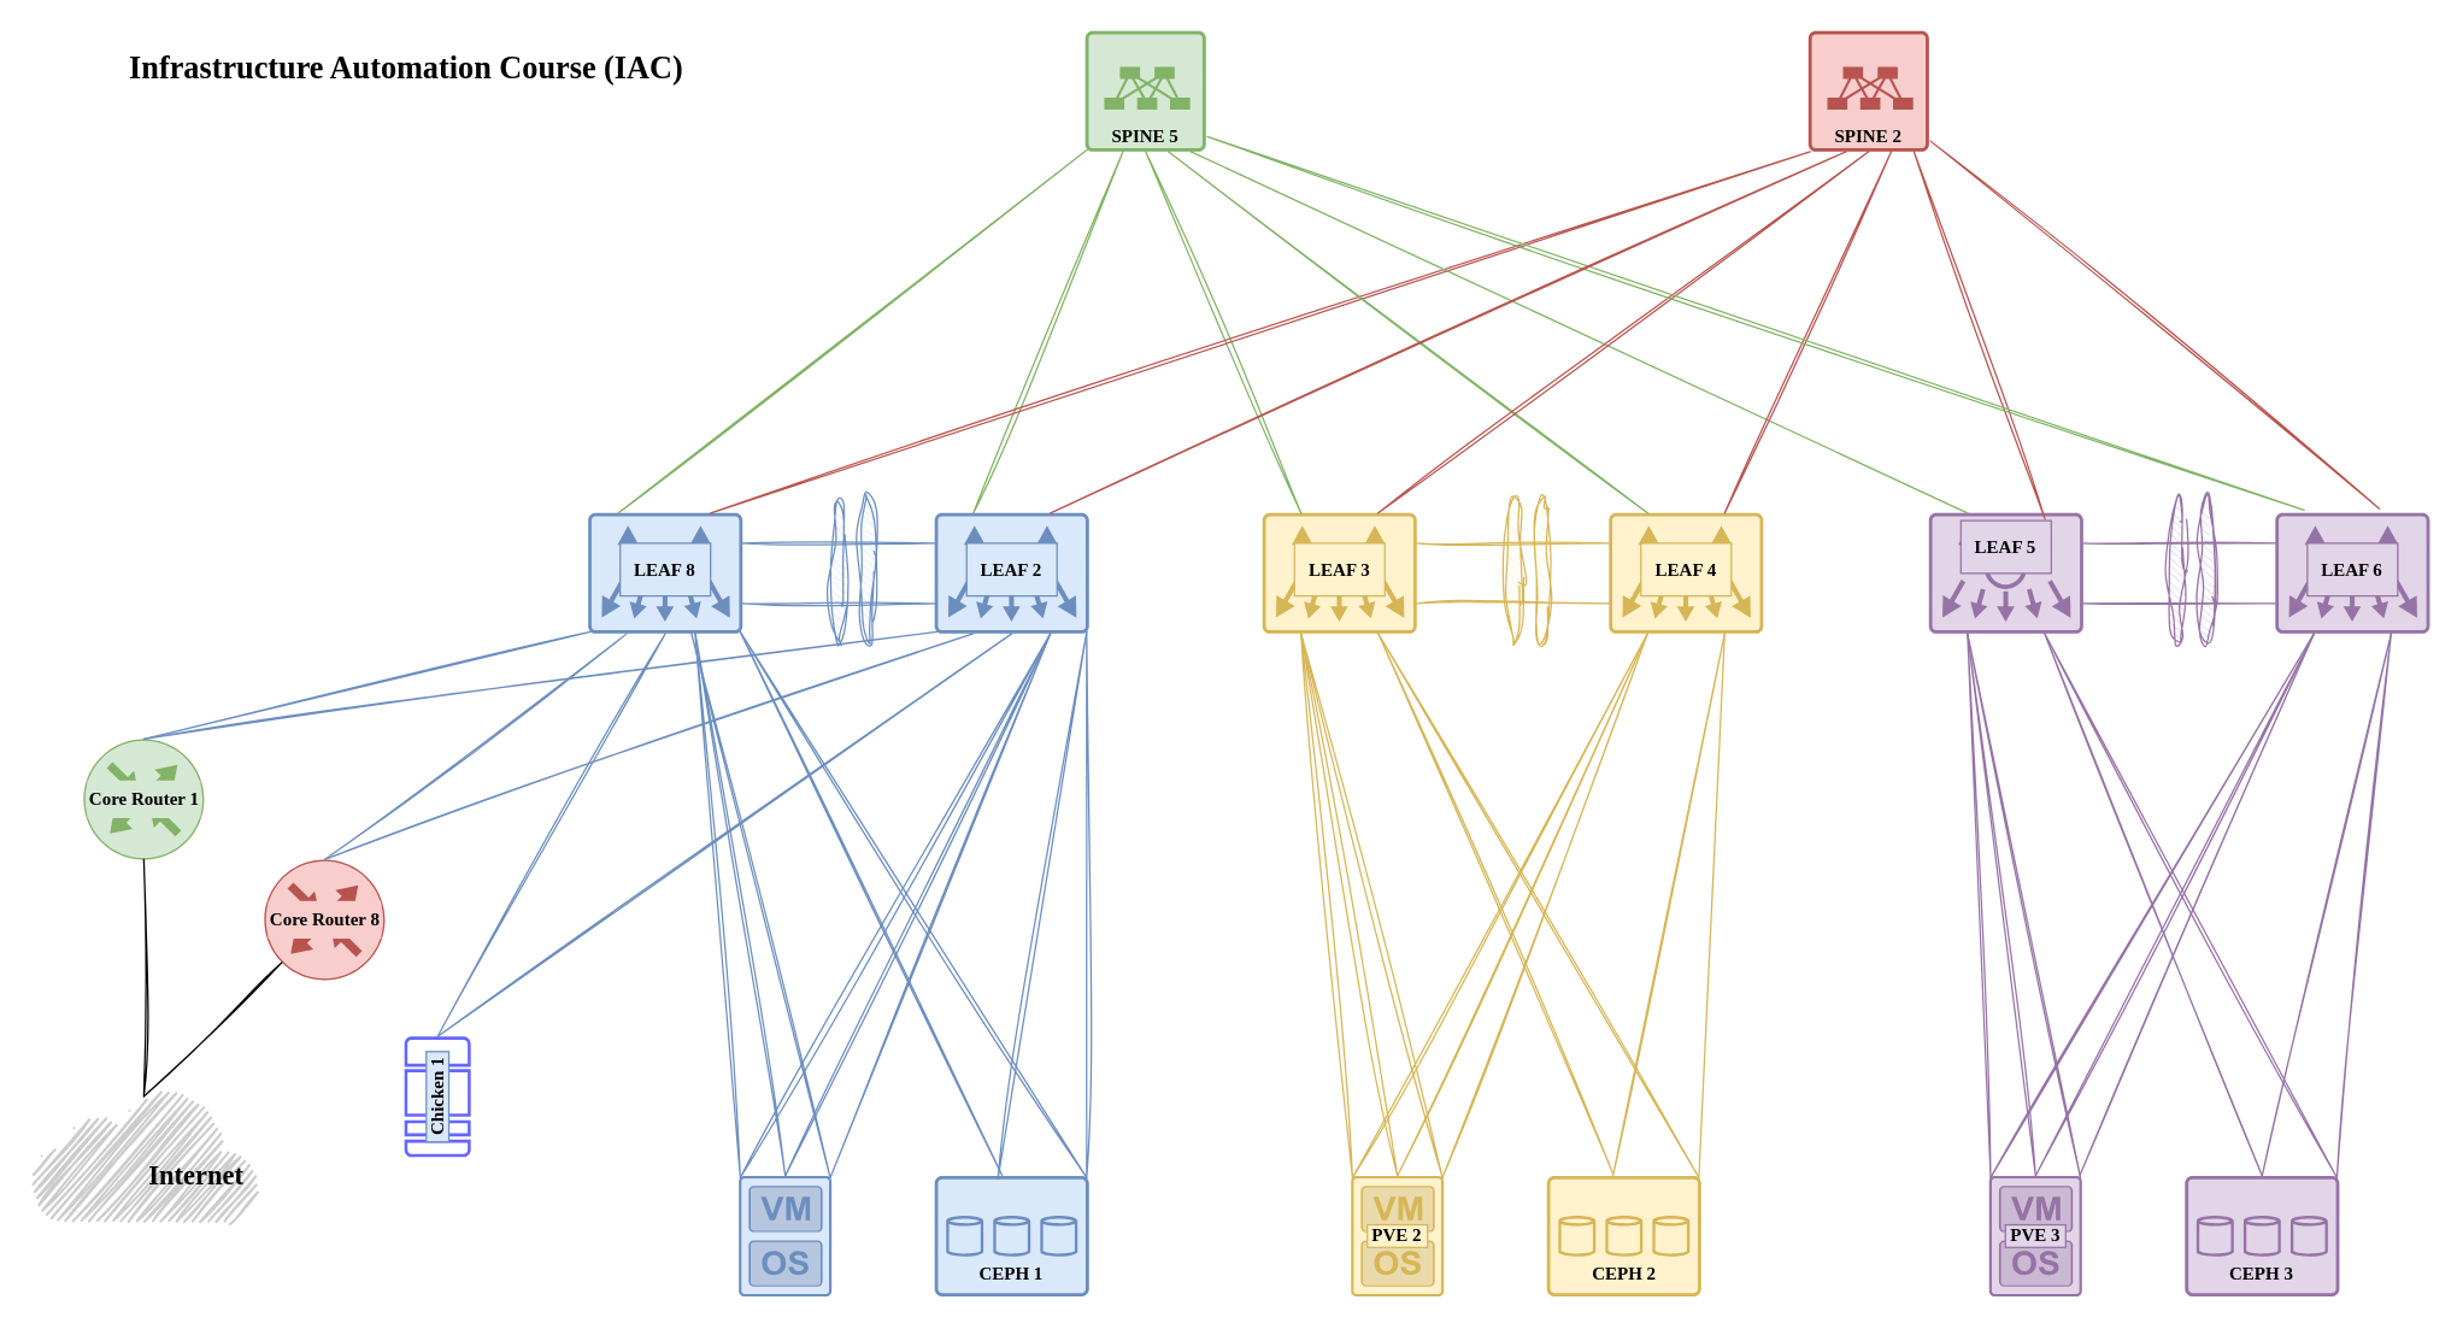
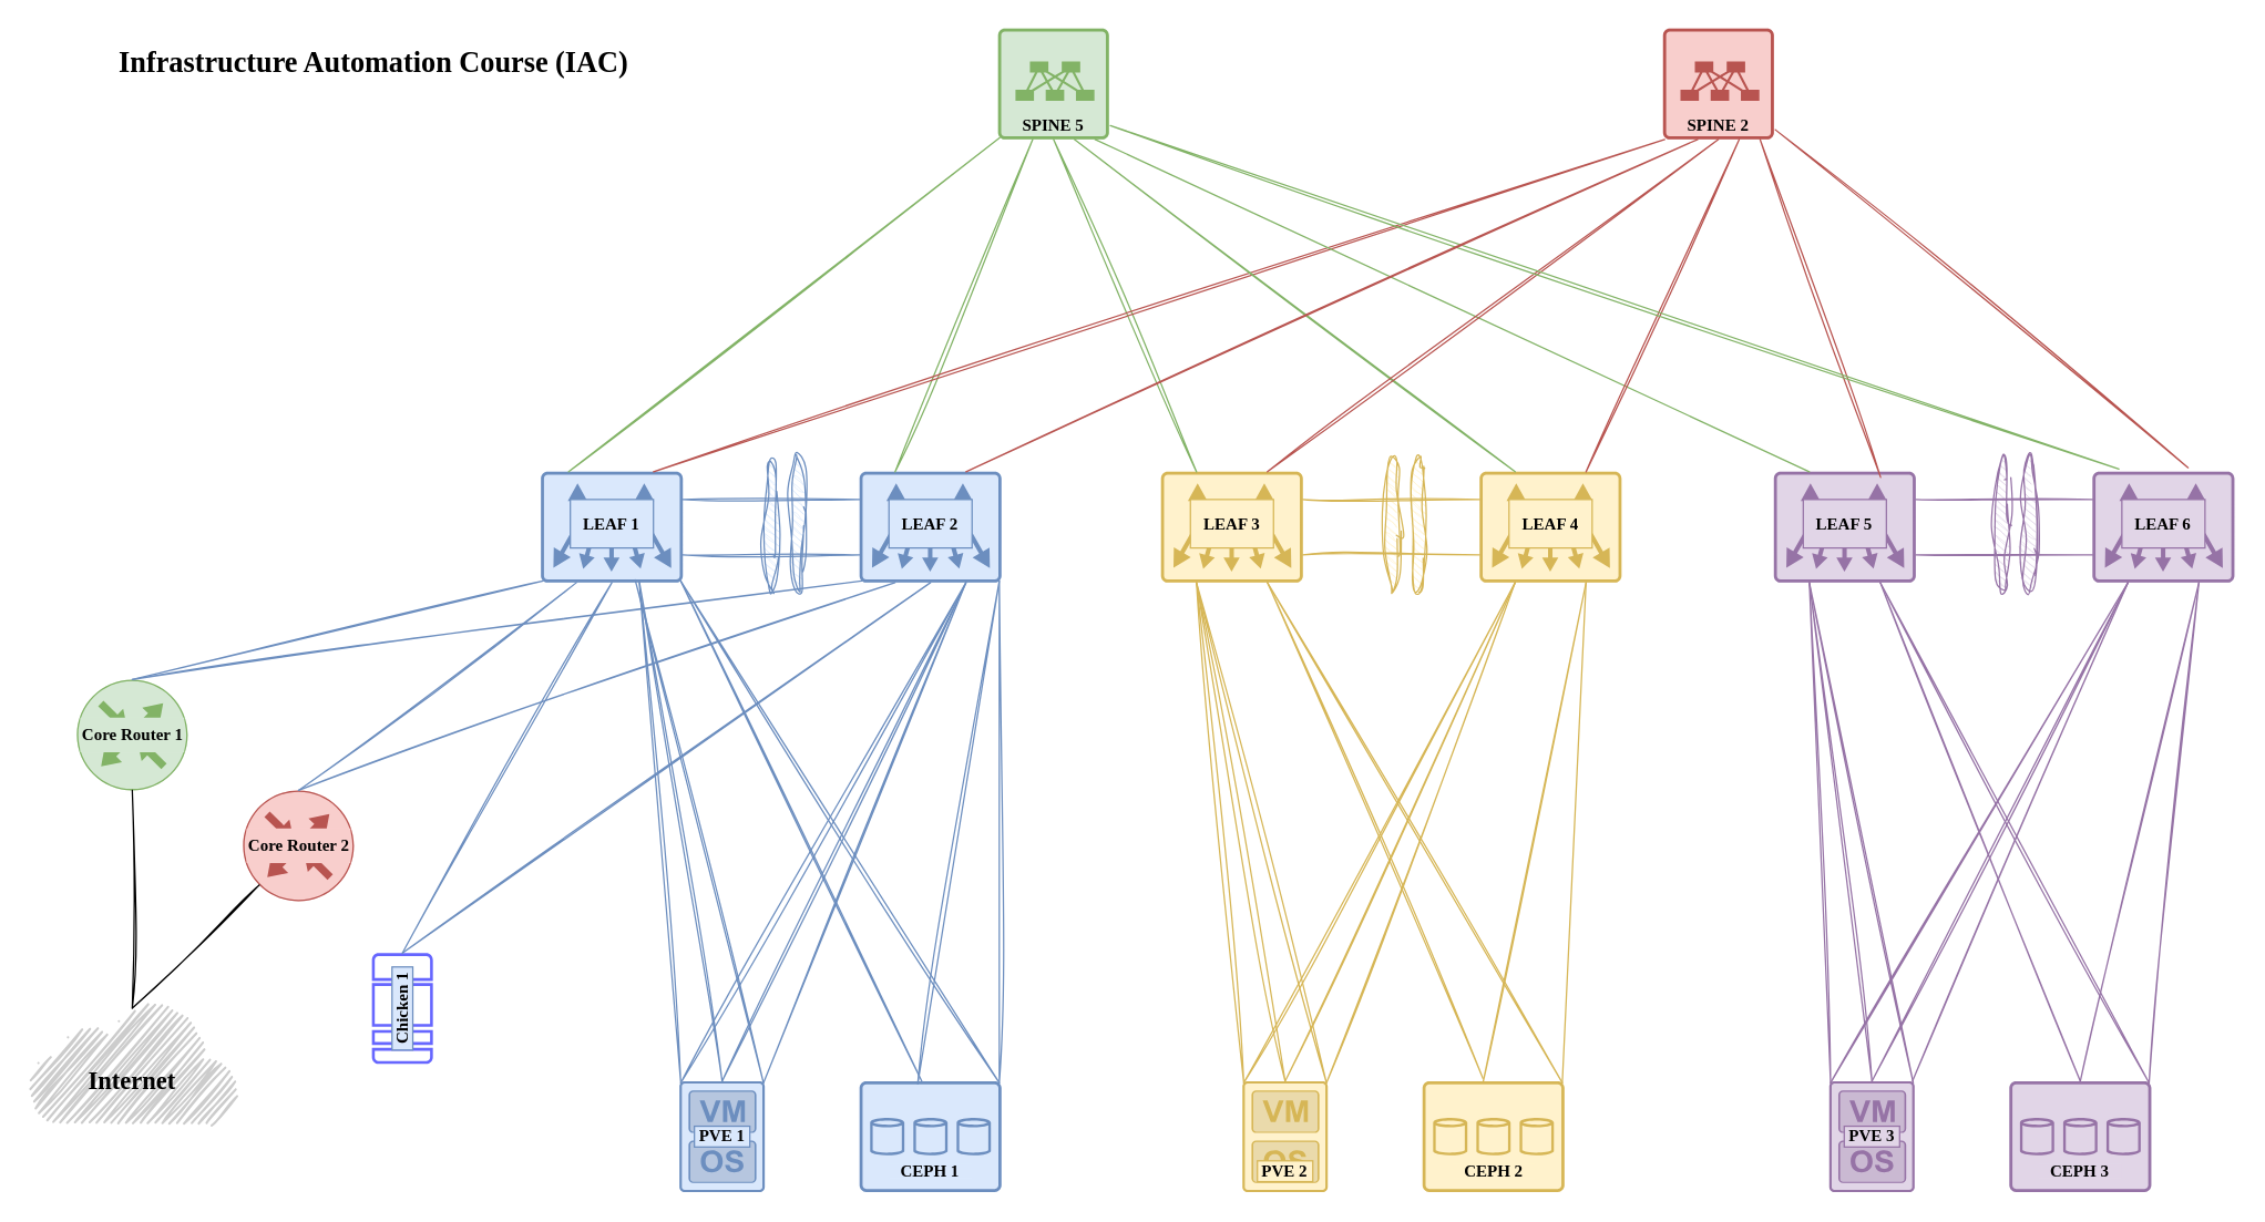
- <mxCell id="28" value="&lt;div&gt;&lt;b&gt;LEAF 5&lt;br&gt;&lt;/b&gt;&lt;/div&gt;" style="text;html=1;align=center;verticalAlign=middle;whiteSpace=wrap;rounded=0;fontFamily=Architects Daughter;fontSource=https%3A%2F%2Ffonts.googleapis.com%2Fcss%3Ffamily%3DArchitects%2BDaughter;fillColor=#e1d5e7;strokeColor=#9673a6;" vertex="1" parent="1"><mxGeometry x="1301.2" y="345" width="60" height="35" as="geometry" /></mxCell>
+ <mxCell id="28" value="&lt;div&gt;&lt;b&gt;LEAF 5&lt;br&gt;&lt;/b&gt;&lt;/div&gt;" style="text;html=1;align=center;verticalAlign=middle;whiteSpace=wrap;rounded=0;fontFamily=Architects Daughter;fontSource=https%3A%2F%2Ffonts.googleapis.com%2Fcss%3Ffamily%3DArchitects%2BDaughter;fillColor=#e1d5e7;strokeColor=#9673a6;" vertex="1" parent="1"><mxGeometry x="1301.2" y="360" width="60" height="35" as="geometry" /></mxCell>
- <mxCell id="12" value="&lt;div&gt;&lt;b&gt;LEAF 8&lt;/b&gt;&lt;/div&gt;" style="text;html=1;align=center;verticalAlign=middle;whiteSpace=wrap;rounded=0;fontFamily=Architects Daughter;fontSource=https%3A%2F%2Ffonts.googleapis.com%2Fcss%3Ffamily%3DArchitects%2BDaughter;fillColor=#dae8fc;strokeColor=#6c8ebf;" vertex="1" parent="1"><mxGeometry x="411.2" y="360" width="60" height="35" as="geometry" /></mxCell>
+ <mxCell id="12" value="&lt;div&gt;&lt;b&gt;LEAF 1&lt;/b&gt;&lt;/div&gt;" style="text;html=1;align=center;verticalAlign=middle;whiteSpace=wrap;rounded=0;fontFamily=Architects Daughter;fontSource=https%3A%2F%2Ffonts.googleapis.com%2Fcss%3Ffamily%3DArchitects%2BDaughter;fillColor=#dae8fc;strokeColor=#6c8ebf;" vertex="1" parent="1"><mxGeometry x="411.2" y="360" width="60" height="35" as="geometry" /></mxCell>
- <mxCell id="59" value="&lt;b&gt;Core Router 8&lt;br&gt;&lt;/b&gt;" style="text;html=1;align=center;verticalAlign=middle;whiteSpace=wrap;rounded=0;fontFamily=Architects Daughter;fontSource=https%3A%2F%2Ffonts.googleapis.com%2Fcss%3Ffamily%3DArchitects%2BDaughter;fillColor=#f8cecc;strokeColor=none;" vertex="1" parent="1"><mxGeometry x="177.5" y="597.5" width="75" height="25" as="geometry" /></mxCell>
+ <mxCell id="59" value="&lt;b&gt;Core Router 2&lt;br&gt;&lt;/b&gt;" style="text;html=1;align=center;verticalAlign=middle;whiteSpace=wrap;rounded=0;fontFamily=Architects Daughter;fontSource=https%3A%2F%2Ffonts.googleapis.com%2Fcss%3Ffamily%3DArchitects%2BDaughter;fillColor=#f8cecc;strokeColor=none;" vertex="1" parent="1"><mxGeometry x="177.5" y="597.5" width="75" height="25" as="geometry" /></mxCell>
- <mxCell id="60" value="&lt;div&gt;&lt;b&gt;&lt;font&gt;Internet&lt;/font&gt;&lt;/b&gt;&lt;/div&gt;" style="text;html=1;align=center;verticalAlign=middle;whiteSpace=wrap;rounded=0;fontFamily=Architects Daughter;fontSource=https%3A%2F%2Ffonts.googleapis.com%2Fcss%3Ffamily%3DArchitects%2BDaughter;fontSize=18;" vertex="1" parent="1"><mxGeometry x="100" y="765" width="60" height="30" as="geometry" /></mxCell>
+ <mxCell id="60" value="&lt;div&gt;&lt;b&gt;&lt;font&gt;Internet&lt;/font&gt;&lt;/b&gt;&lt;/div&gt;" style="text;html=1;align=center;verticalAlign=middle;whiteSpace=wrap;rounded=0;fontFamily=Architects Daughter;fontSource=https%3A%2F%2Ffonts.googleapis.com%2Fcss%3Ffamily%3DArchitects%2BDaughter;fontSize=18;" vertex="1" parent="1"><mxGeometry x="65" y="765" width="60" height="30" as="geometry" /></mxCell>
+ <mxCell id="63" value="&lt;b&gt;PVE 1&lt;/b&gt;" style="text;html=1;align=center;verticalAlign=middle;whiteSpace=wrap;rounded=0;fontFamily=Architects Daughter;fontSource=https%3A%2F%2Ffonts.googleapis.com%2Fcss%3Ffamily%3DArchitects%2BDaughter;fillColor=#dae8fc;strokeColor=#6c8ebf;" vertex="1" parent="1"><mxGeometry x="500.77" y="812.5" width="40" height="15" as="geometry" /></mxCell>
- <mxCell id="67" value="&lt;b&gt;PVE 2&lt;br&gt;&lt;/b&gt;" style="text;html=1;align=center;verticalAlign=middle;whiteSpace=wrap;rounded=0;fontFamily=Architects Daughter;fontSource=https%3A%2F%2Ffonts.googleapis.com%2Fcss%3Ffamily%3DArchitects%2BDaughter;fillColor=#fff2cc;strokeColor=#d6b656;" vertex="1" parent="1"><mxGeometry x="907.17" y="812.5" width="40" height="15" as="geometry" /></mxCell>
+ <mxCell id="67" value="&lt;b&gt;PVE 2&lt;br&gt;&lt;/b&gt;" style="text;html=1;align=center;verticalAlign=middle;whiteSpace=wrap;rounded=0;fontFamily=Architects Daughter;fontSource=https%3A%2F%2Ffonts.googleapis.com%2Fcss%3Ffamily%3DArchitects%2BDaughter;fillColor=#fff2cc;strokeColor=#d6b656;" vertex="1" parent="1"><mxGeometry x="907.17" y="837.5" width="40" height="15" as="geometry" /></mxCell>
